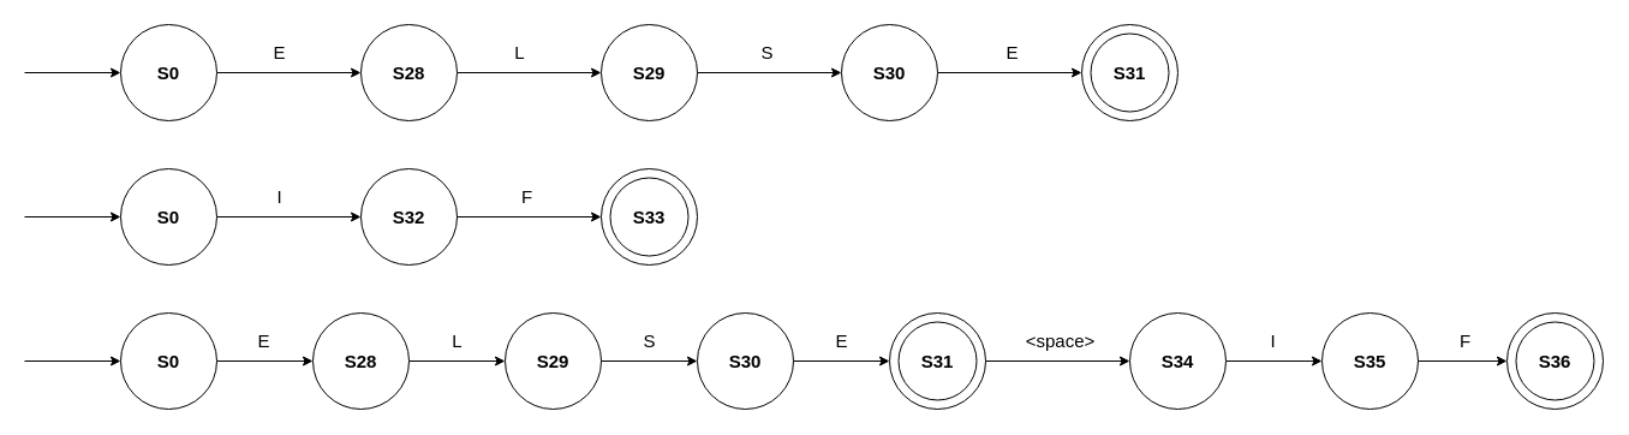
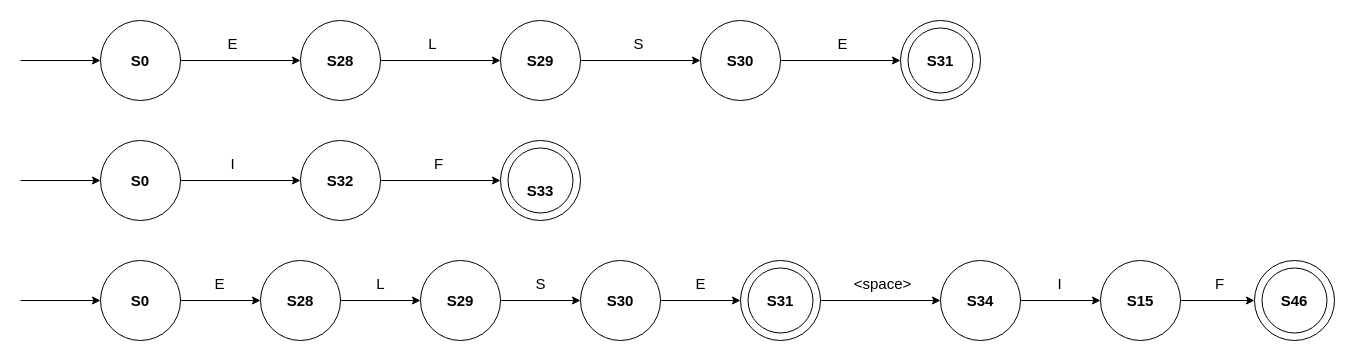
- <mxCell id="29" value="&lt;b&gt;&lt;font style=&quot;font-size: 15px;&quot;&gt;S33&lt;/font&gt;&lt;/b&gt;" style="text;html=1;strokeColor=none;fillColor=none;align=center;verticalAlign=middle;whiteSpace=wrap;rounded=0;" parent="1" vertex="1"><mxGeometry x="510" y="165" width="60" height="30" as="geometry" /></mxCell>
+ <mxCell id="29" value="&lt;b&gt;&lt;font style=&quot;font-size: 15px;&quot;&gt;S33&lt;/font&gt;&lt;/b&gt;" style="text;html=1;strokeColor=none;fillColor=none;align=center;verticalAlign=middle;whiteSpace=wrap;rounded=0;" parent="1" vertex="1"><mxGeometry x="510" y="175" width="60" height="30" as="geometry" /></mxCell>
- <mxCell id="56" value="&lt;b style=&quot;font-size: 15px;&quot;&gt;S35&lt;/b&gt;" style="text;html=1;strokeColor=none;fillColor=none;align=center;verticalAlign=middle;whiteSpace=wrap;rounded=0;fontSize=15;" parent="1" vertex="1"><mxGeometry x="1110" y="285" width="60" height="30" as="geometry" /></mxCell>
+ <mxCell id="56" value="&lt;b style=&quot;font-size: 15px;&quot;&gt;S15&lt;/b&gt;" style="text;html=1;strokeColor=none;fillColor=none;align=center;verticalAlign=middle;whiteSpace=wrap;rounded=0;fontSize=15;" parent="1" vertex="1"><mxGeometry x="1110" y="285" width="60" height="30" as="geometry" /></mxCell>
- <mxCell id="63" value="&lt;b&gt;&lt;font style=&quot;font-size: 15px;&quot;&gt;S36&lt;/font&gt;&lt;/b&gt;" style="text;html=1;strokeColor=none;fillColor=none;align=center;verticalAlign=middle;whiteSpace=wrap;rounded=0;" parent="1" vertex="1"><mxGeometry x="1264" y="285" width="60" height="30" as="geometry" /></mxCell>
+ <mxCell id="63" value="&lt;b&gt;&lt;font style=&quot;font-size: 15px;&quot;&gt;S46&lt;/font&gt;&lt;/b&gt;" style="text;html=1;strokeColor=none;fillColor=none;align=center;verticalAlign=middle;whiteSpace=wrap;rounded=0;" parent="1" vertex="1"><mxGeometry x="1264" y="285" width="60" height="30" as="geometry" /></mxCell>
